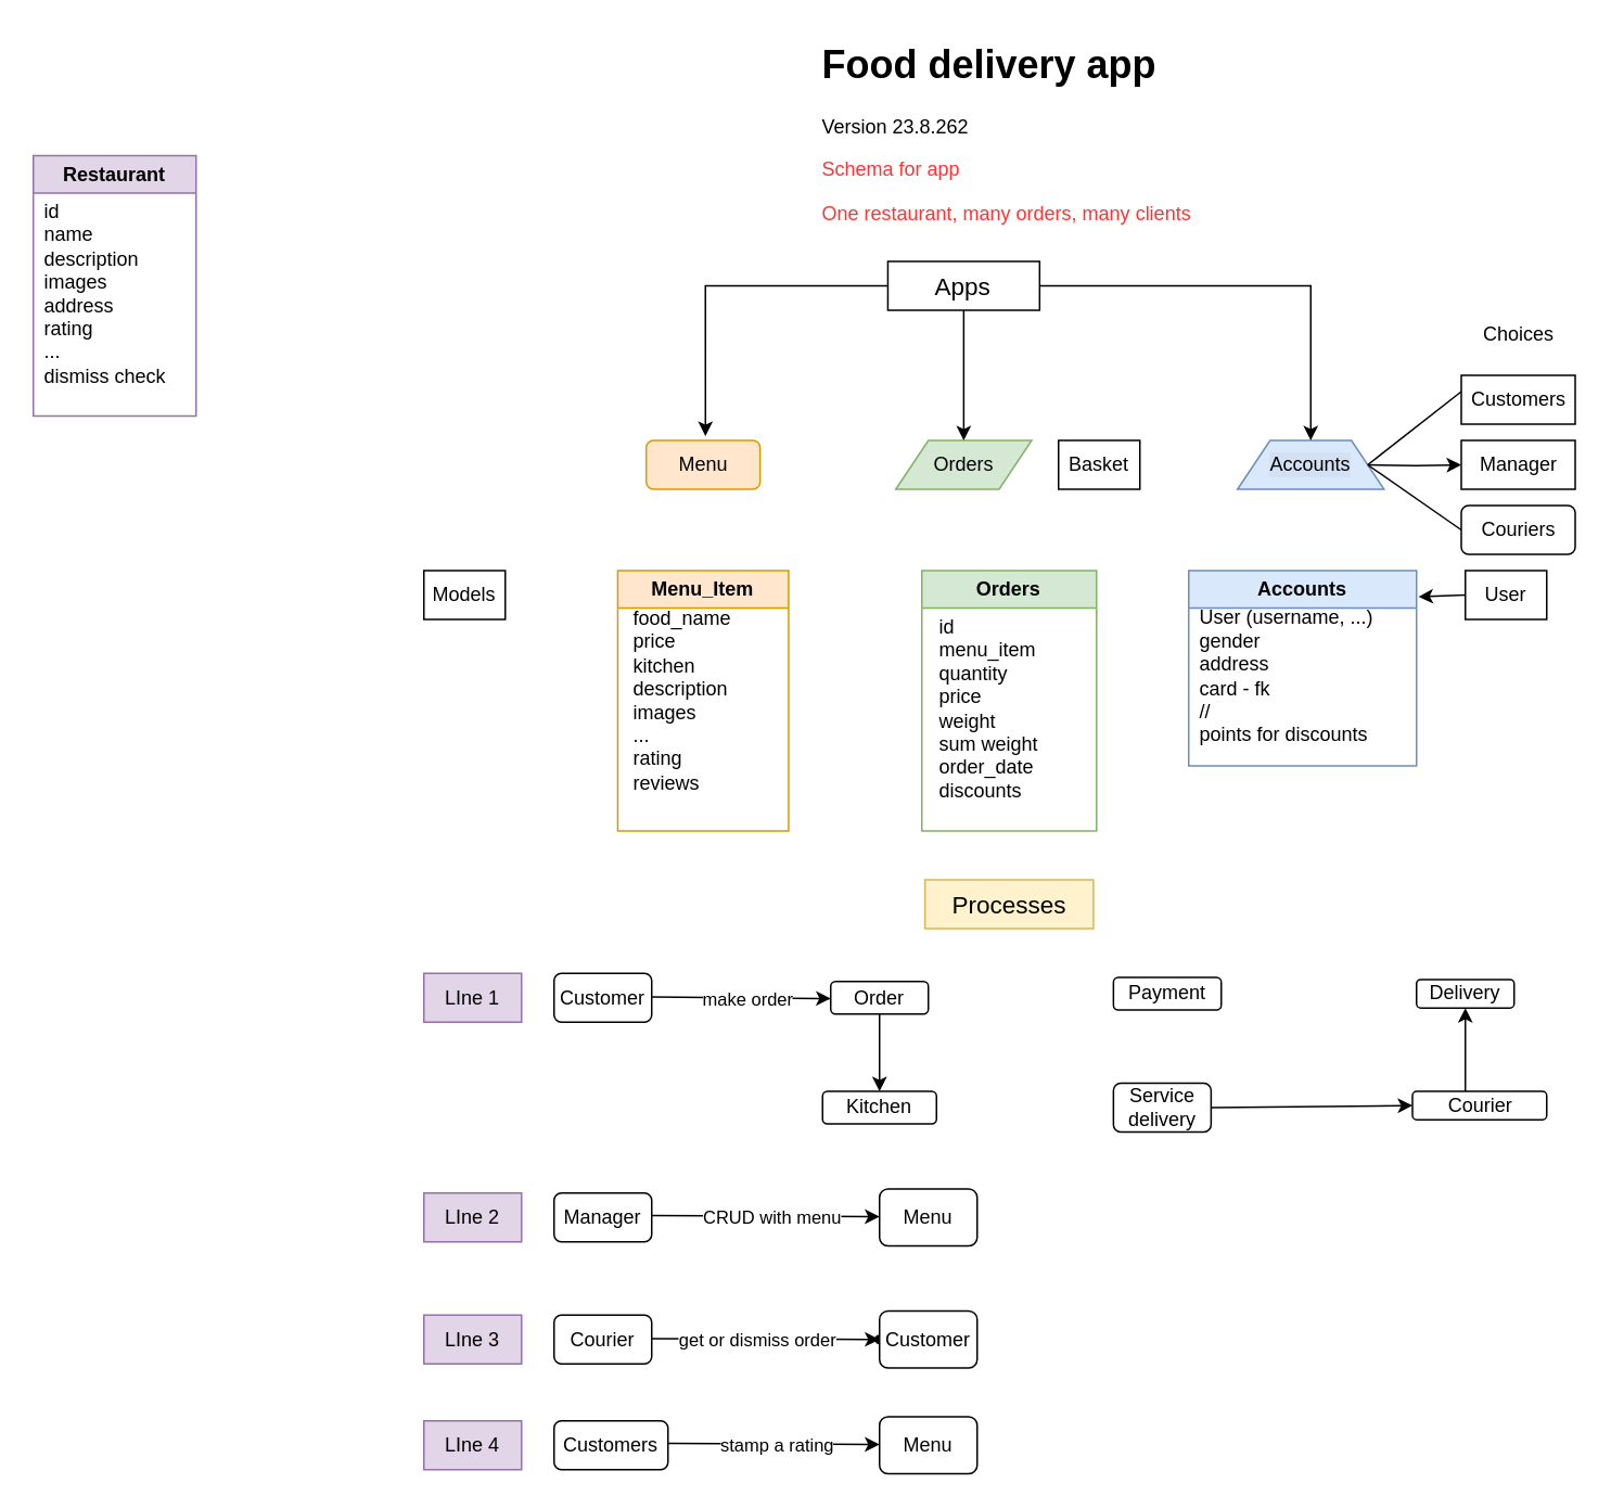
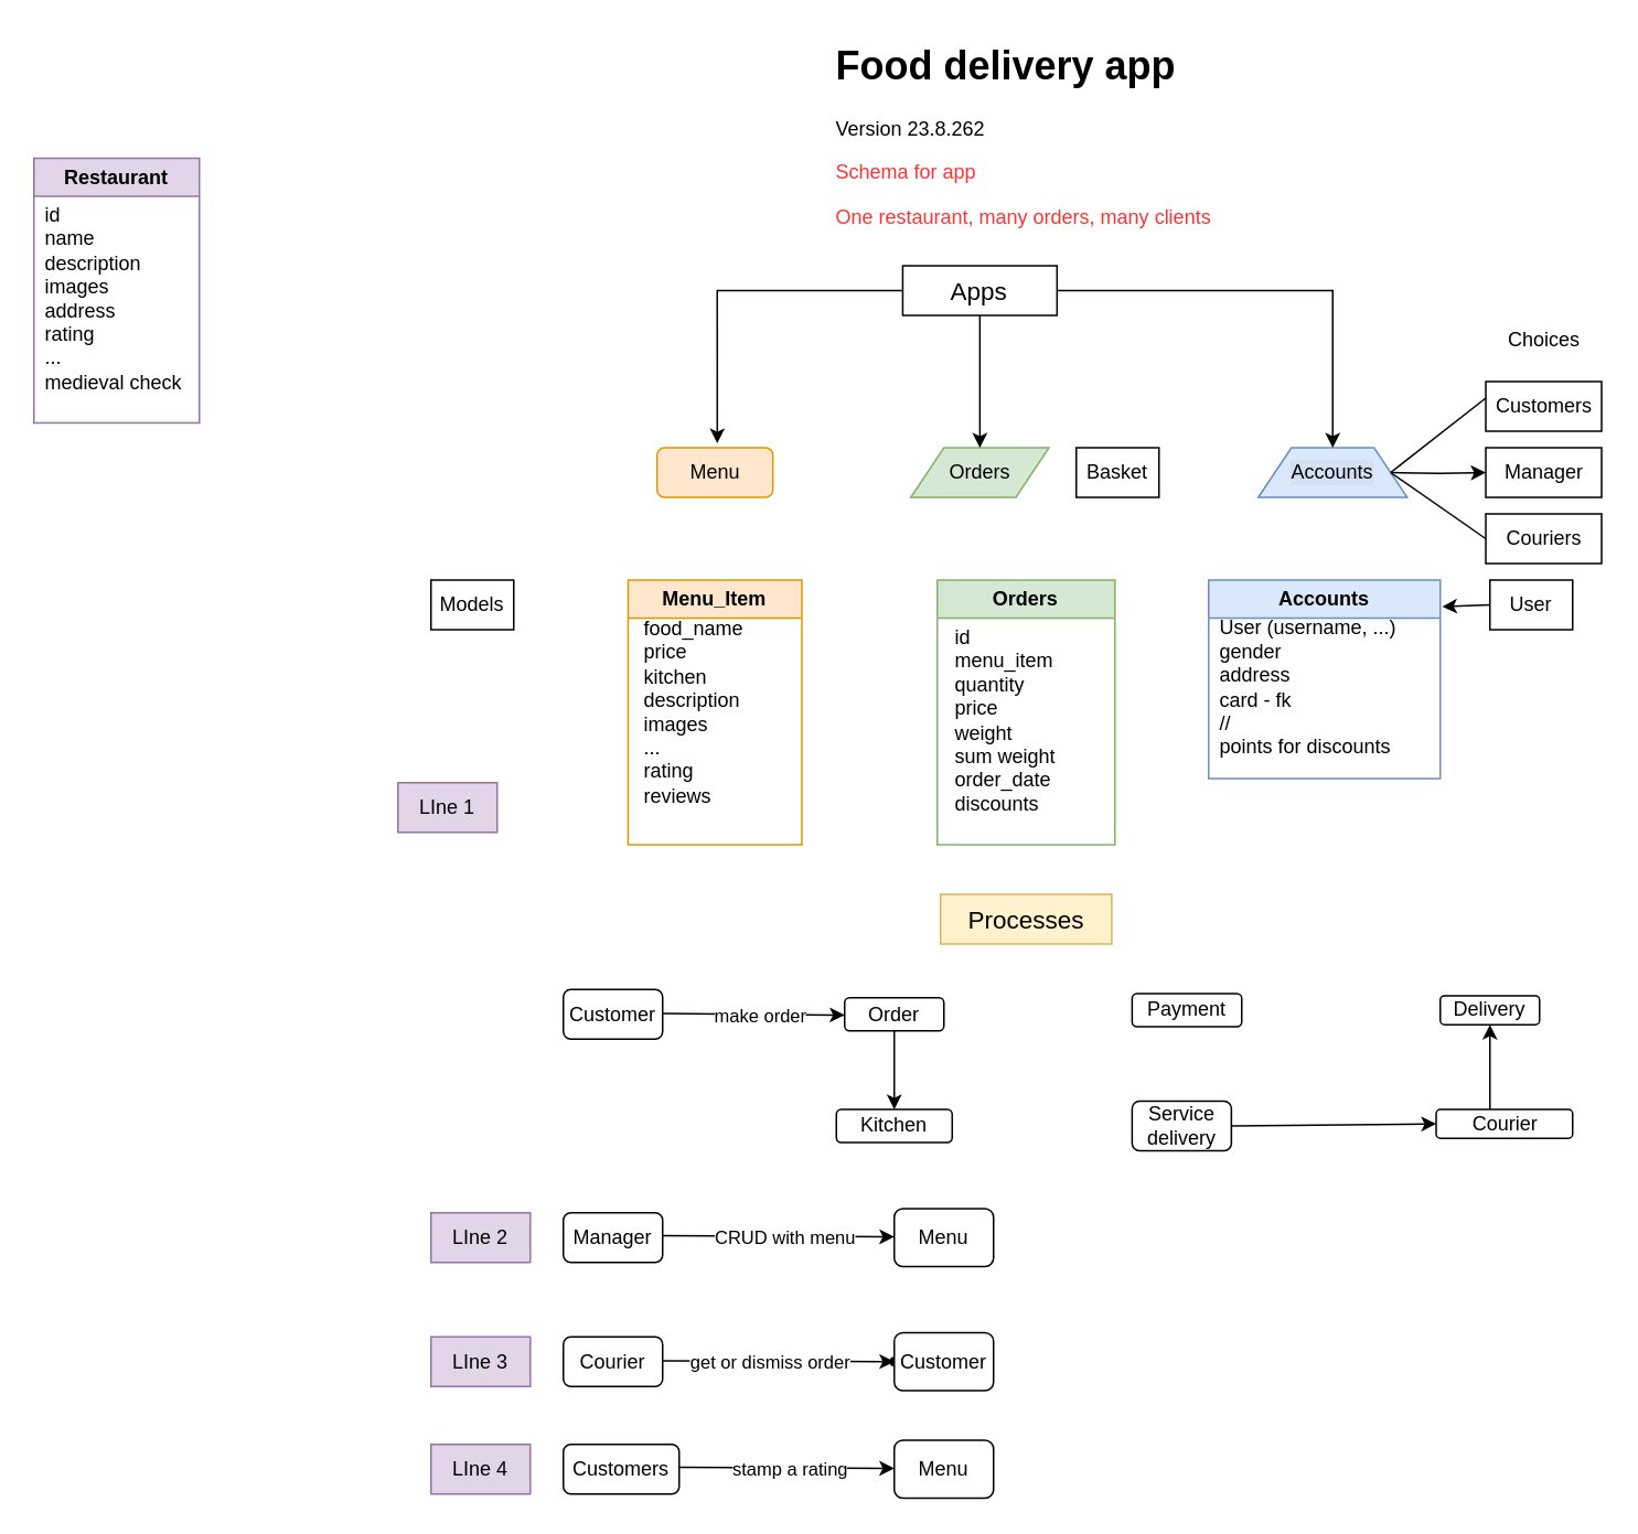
- <mxCell id="20" value="id&lt;br style=&quot;font-size: 12px;&quot;&gt;name&lt;br&gt;description&lt;br&gt;images&lt;br&gt;address&lt;br&gt;rating&lt;br&gt;...&lt;br&gt;dismiss check" style="text;html=1;align=left;verticalAlign=middle;resizable=0;points=[];autosize=1;strokeColor=none;fillColor=none;fontSize=12;labelBackgroundColor=none;" parent="19" vertex="1"><mxGeometry x="5" y="20" width="110" height="130" as="geometry" /></mxCell>
+ <mxCell id="20" value="id&lt;br style=&quot;font-size: 12px;&quot;&gt;name&lt;br&gt;description&lt;br&gt;images&lt;br&gt;address&lt;br&gt;rating&lt;br&gt;...&lt;br&gt;medieval check" style="text;html=1;align=left;verticalAlign=middle;resizable=0;points=[];autosize=1;strokeColor=none;fillColor=none;fontSize=12;labelBackgroundColor=none;" parent="19" vertex="1"><mxGeometry x="5" y="20" width="110" height="130" as="geometry" /></mxCell>
- <mxCell id="48" value="Couriers" style="whiteSpace=wrap;html=1;rounded=1;" parent="1" vertex="1"><mxGeometry x="897.5" y="310" width="70" height="30" as="geometry" /></mxCell>
+ <mxCell id="48" value="Couriers" style="rounded=0;whiteSpace=wrap;html=1;" parent="1" vertex="1"><mxGeometry x="897.5" y="310" width="70" height="30" as="geometry" /></mxCell>
- <mxCell id="27" value="LIne 1" style="text;html=1;strokeColor=#9673a6;fillColor=#e1d5e7;align=center;verticalAlign=middle;whiteSpace=wrap;rounded=0;" parent="1" vertex="1"><mxGeometry y="597.5" width="60" height="30" as="geometry" x="260" /></mxCell>
+ <mxCell id="27" value="LIne 1" style="text;html=1;strokeColor=#9673a6;fillColor=#e1d5e7;align=center;verticalAlign=middle;whiteSpace=wrap;rounded=0;" parent="1" vertex="1"><mxGeometry x="240" y="472.5" width="60" height="30" as="geometry" /></mxCell>
